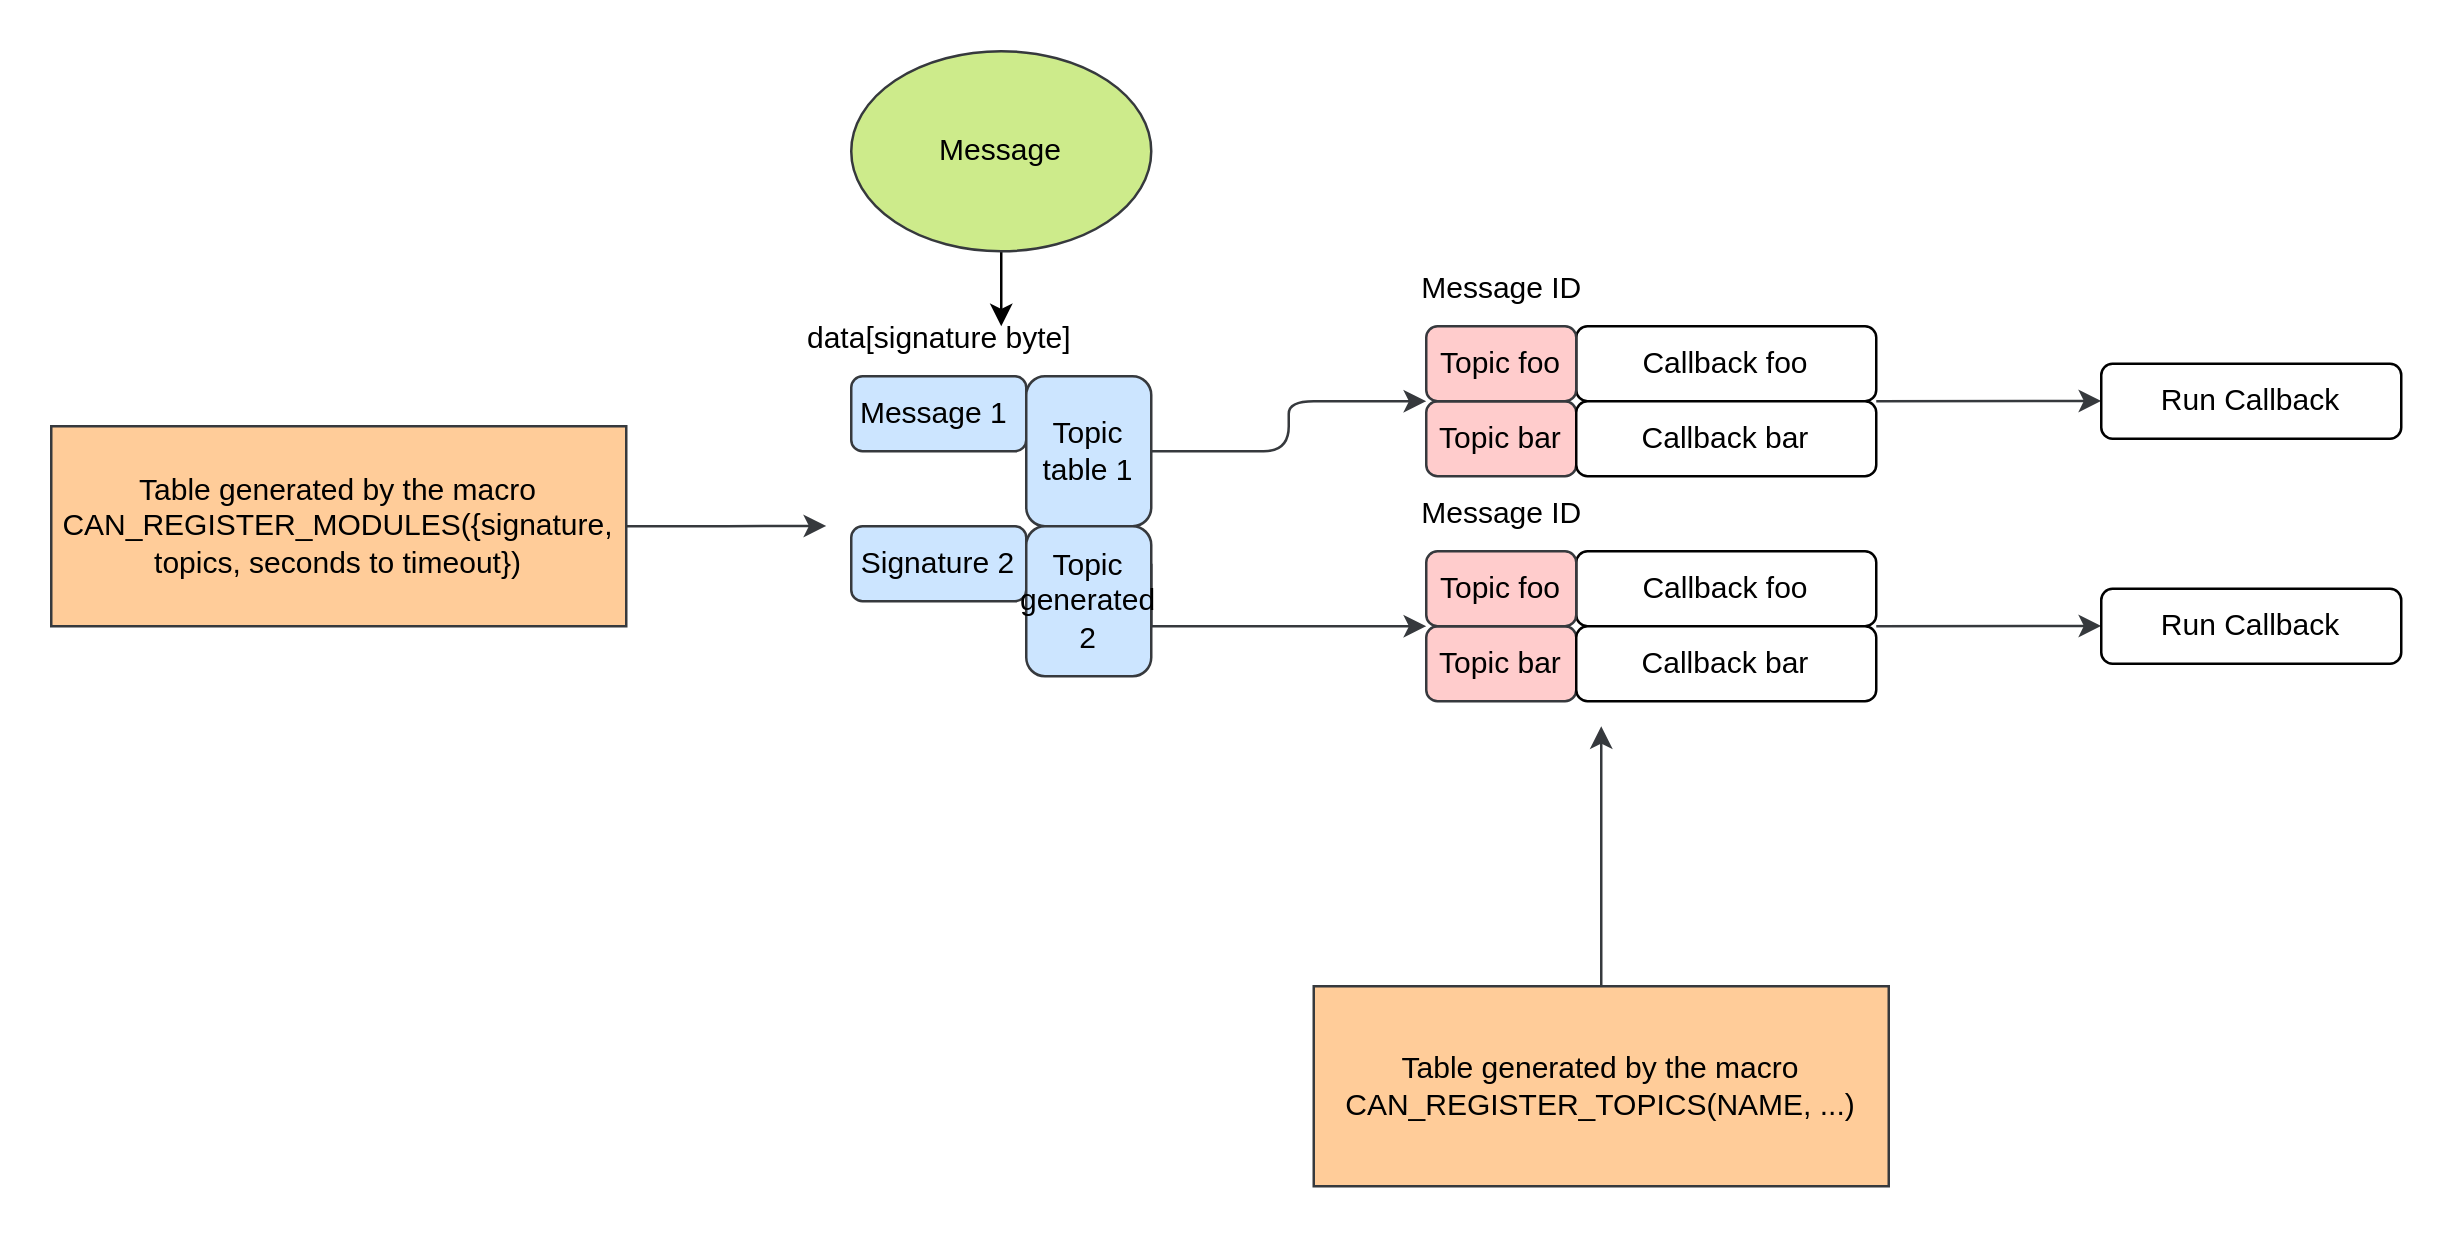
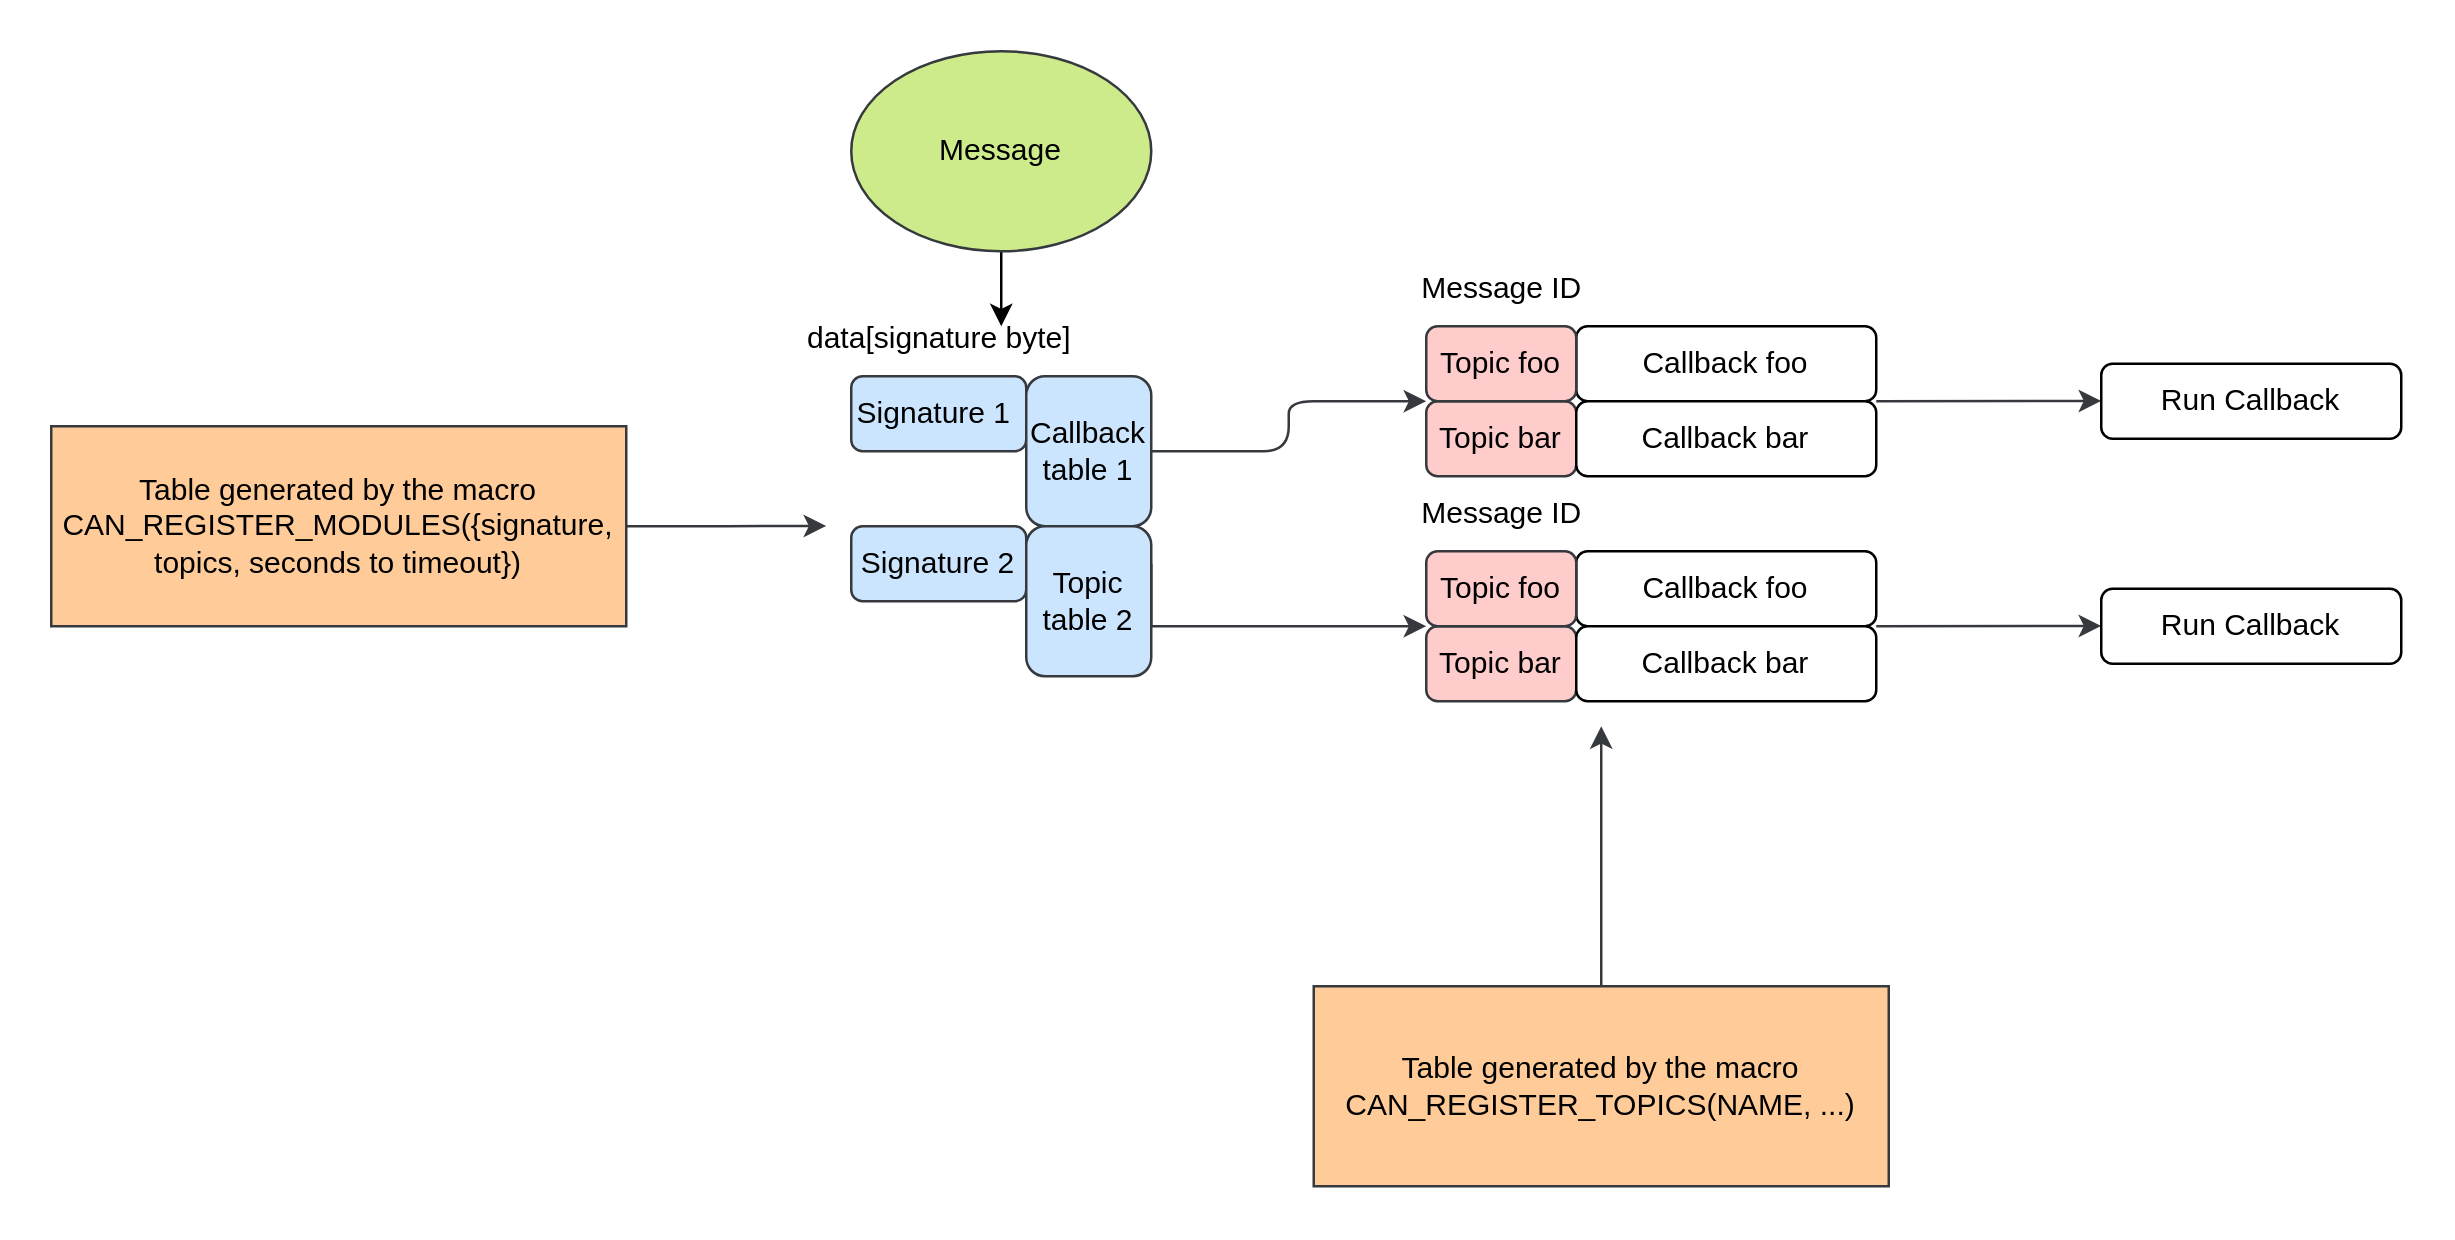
- <mxCell id="4" value="Message 1&amp;nbsp;" style="rounded=1;whiteSpace=wrap;html=1;fillColor=#cce5ff;strokeColor=#36393d;" parent="1" vertex="1"><mxGeometry x="340" y="150" width="70" height="30" as="geometry" /></mxCell>
+ <mxCell id="4" value="Signature 1&amp;nbsp;" style="rounded=1;whiteSpace=wrap;html=1;fillColor=#cce5ff;strokeColor=#36393d;" parent="1" vertex="1"><mxGeometry x="340" y="150" width="70" height="30" as="geometry" /></mxCell>
- <mxCell id="18" value="Topic table 1" style="rounded=1;whiteSpace=wrap;html=1;fillColor=#cce5ff;strokeColor=#36393d;" vertex="1" parent="1"><mxGeometry x="410" y="150" width="50" height="60" as="geometry" /></mxCell>
+ <mxCell id="18" value="Callback table 1" style="rounded=1;whiteSpace=wrap;html=1;fillColor=#cce5ff;strokeColor=#36393d;" vertex="1" parent="1"><mxGeometry x="410" y="150" width="50" height="60" as="geometry" /></mxCell>
- <mxCell id="19" value="Topic generated 2" style="rounded=1;whiteSpace=wrap;html=1;fillColor=#cce5ff;strokeColor=#36393d;" vertex="1" parent="1"><mxGeometry x="410" y="210" width="50" height="60" as="geometry" /></mxCell>
+ <mxCell id="19" value="Topic table 2" style="rounded=1;whiteSpace=wrap;html=1;fillColor=#cce5ff;strokeColor=#36393d;" vertex="1" parent="1"><mxGeometry x="410" y="210" width="50" height="60" as="geometry" /></mxCell>
